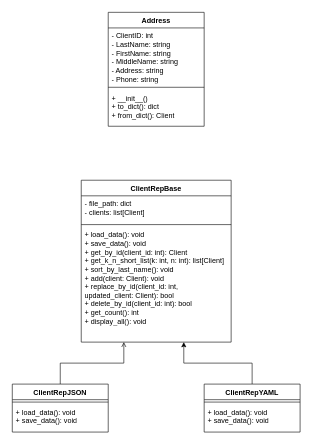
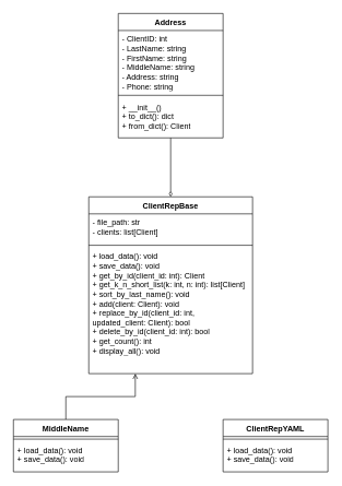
+ <mxCell id="2" style="edgeStyle=orthogonalEdgeStyle;rounded=0;orthogonalLoop=1;jettySize=auto;html=1;endArrow=diamondThin;endFill=0;" edge="1" parent="1" source="3" target="7"><mxGeometry relative="1" as="geometry" /></mxCell>
- <mxCell id="8" value="- file_path: dict&lt;div&gt;- clients: list[Client]&lt;/div&gt;" style="text;strokeColor=none;fillColor=none;align=left;verticalAlign=top;spacingLeft=4;spacingRight=4;overflow=hidden;rotatable=0;points=[[0,0.5],[1,0.5]];portConstraint=eastwest;whiteSpace=wrap;html=1;" parent="7" vertex="1"><mxGeometry y="26" width="250" height="44" as="geometry" /></mxCell>
+ <mxCell id="8" value="- file_path: str&lt;div&gt;- clients: list[Client]&lt;/div&gt;" style="text;strokeColor=none;fillColor=none;align=left;verticalAlign=top;spacingLeft=4;spacingRight=4;overflow=hidden;rotatable=0;points=[[0,0.5],[1,0.5]];portConstraint=eastwest;whiteSpace=wrap;html=1;" parent="7" vertex="1"><mxGeometry y="26" width="250" height="44" as="geometry" /></mxCell>
- <mxCell id="15" style="edgeStyle=orthogonalEdgeStyle;rounded=0;orthogonalLoop=1;jettySize=auto;html=1;" edge="1" parent="1" source="16" target="7"><mxGeometry relative="1" as="geometry"><Array as="points"><mxPoint x="420" y="605" /><mxPoint x="306" y="605" /></Array></mxGeometry></mxCell>
- <mxCell id="12" value="ClientRepJSON" style="swimlane;fontStyle=1;align=center;verticalAlign=top;childLayout=stackLayout;horizontal=1;startSize=26;horizontalStack=0;resizeParent=1;resizeParentMax=0;resizeLast=0;collapsible=1;marginBottom=0;whiteSpace=wrap;html=1;" vertex="1" parent="1"><mxGeometry x="20" y="640" width="160" height="80" as="geometry" /></mxCell>
+ <mxCell id="12" value="MiddleName" style="swimlane;fontStyle=1;align=center;verticalAlign=top;childLayout=stackLayout;horizontal=1;startSize=26;horizontalStack=0;resizeParent=1;resizeParentMax=0;resizeLast=0;collapsible=1;marginBottom=0;whiteSpace=wrap;html=1;" vertex="1" parent="1"><mxGeometry x="20" y="640" width="160" height="80" as="geometry" /></mxCell>
